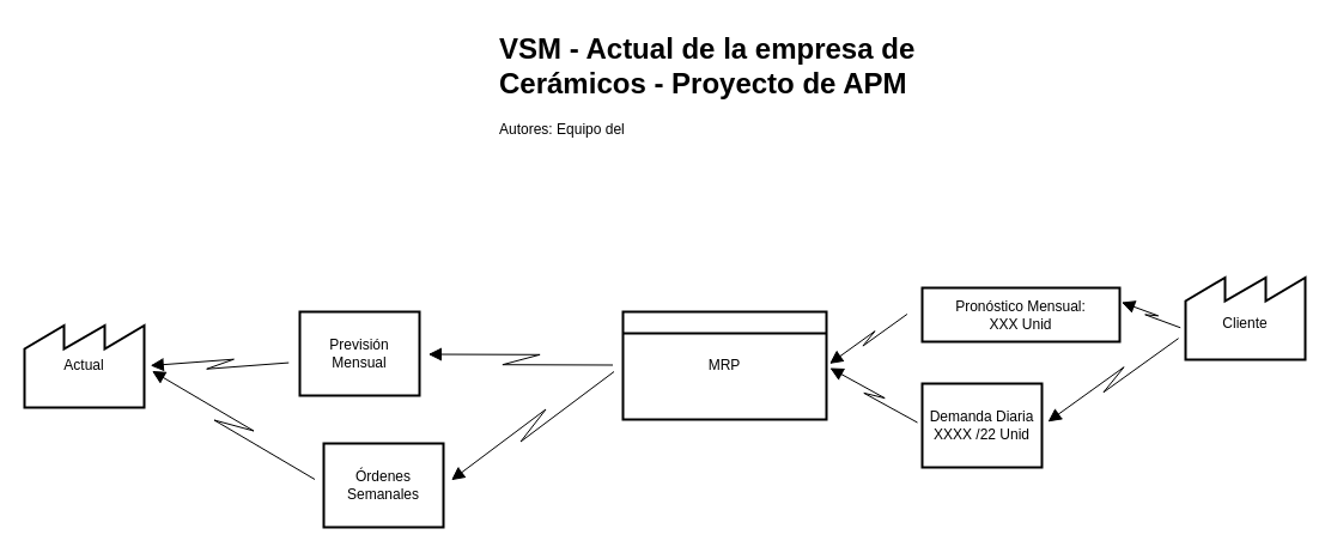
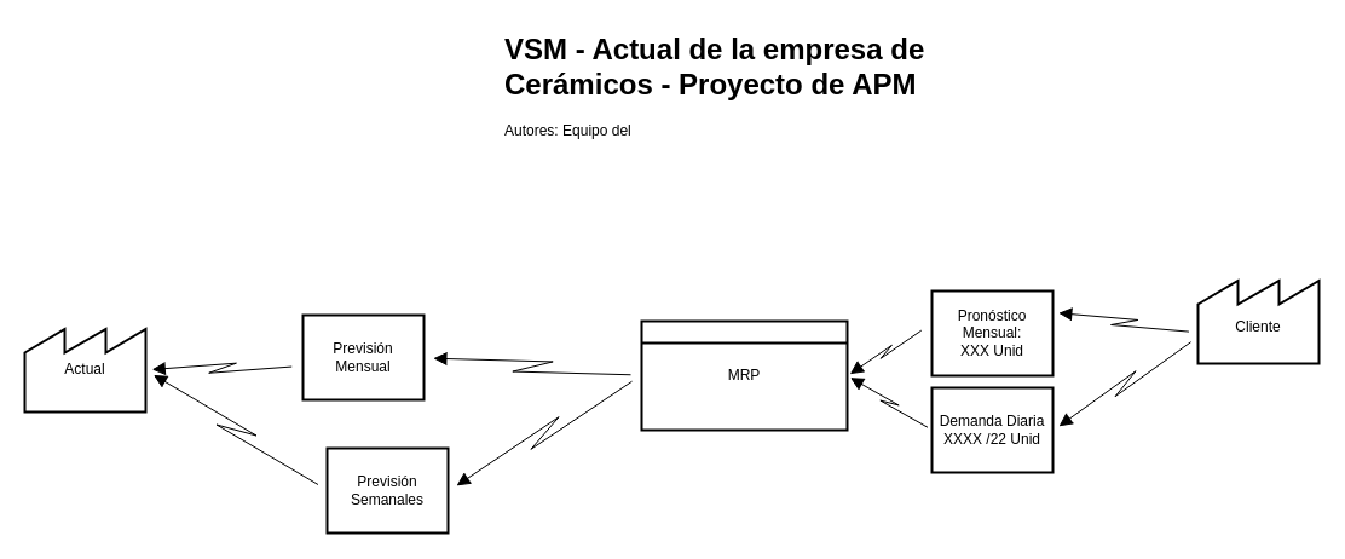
- <mxCell id="4" value="Pronóstico Mensual:&lt;div&gt;XXX Unid&lt;/div&gt;" style="strokeWidth=2;html=1;shape=mxgraph.lean_mapping.schedule;whiteSpace=wrap;align=center;" vertex="1" parent="1"><mxGeometry x="770" y="240" width="165" height="45" as="geometry" /></mxCell>
+ <mxCell id="4" value="Pronóstico Mensual:&lt;div&gt;XXX Unid&lt;/div&gt;" style="strokeWidth=2;html=1;shape=mxgraph.lean_mapping.schedule;whiteSpace=wrap;align=center;" vertex="1" parent="1"><mxGeometry x="770" y="240" width="100" height="70" as="geometry" /></mxCell>
- <mxCell id="9" value="MRP" style="strokeWidth=2;html=1;shape=mxgraph.lean_mapping.manufacturing_process;fontSize=12;verticalAlign=middle;html=1;align=center;whiteSpace=wrap;" vertex="1" parent="1"><mxGeometry x="520" y="260" width="170" height="90" as="geometry" /></mxCell>
+ <mxCell id="9" value="MRP" style="strokeWidth=2;html=1;shape=mxgraph.lean_mapping.manufacturing_process;fontSize=12;verticalAlign=middle;html=1;align=center;whiteSpace=wrap;" vertex="1" parent="1"><mxGeometry x="530" y="265" width="170" height="90" as="geometry" /></mxCell>
- <mxCell id="10" value="Órdenes Semanales" style="strokeWidth=2;html=1;shape=mxgraph.lean_mapping.schedule;whiteSpace=wrap;align=center;" vertex="1" parent="1"><mxGeometry x="270" y="370" width="100" height="70" as="geometry" /></mxCell>
+ <mxCell id="10" value="Previsión Semanales" style="strokeWidth=2;html=1;shape=mxgraph.lean_mapping.schedule;whiteSpace=wrap;align=center;" vertex="1" parent="1"><mxGeometry x="270" y="370" width="100" height="70" as="geometry" /></mxCell>
